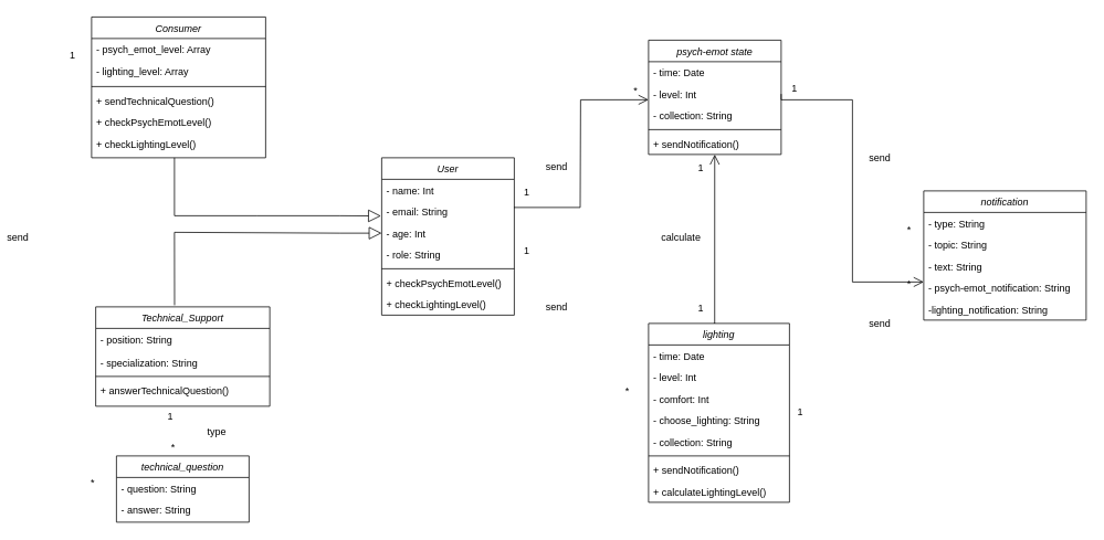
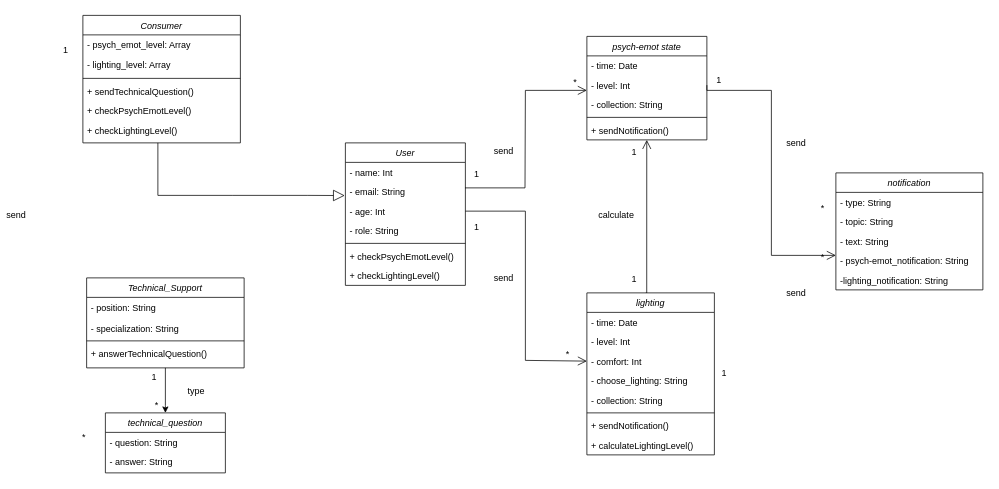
- <mxCell id="42" value="" style="endArrow=block;html=1;rounded=0;endFill=0;endSize=13;entryX=0;entryY=0.5;entryDx=0;entryDy=0;exitX=0.453;exitY=-0.016;exitDx=0;exitDy=0;exitPerimeter=0;" parent="1" source="28" target="5" edge="1"><mxGeometry width="50" height="50" relative="1" as="geometry"><mxPoint x="325" y="440" as="sourcePoint" /><mxPoint x="435" y="280" as="targetPoint" /><Array as="points"><mxPoint x="210" y="280" /><mxPoint x="410" y="281" /></Array></mxGeometry></mxCell>
+ <mxCell id="43" value="" style="endArrow=open;html=1;rounded=0;exitX=1;exitY=0.5;exitDx=0;exitDy=0;entryX=0;entryY=0.5;entryDx=0;entryDy=0;endFill=0;endSize=10;" parent="1" source="5" target="14" edge="1"><mxGeometry width="50" height="50" relative="1" as="geometry"><mxPoint x="630" y="340" as="sourcePoint" /><mxPoint x="700" y="440" as="targetPoint" /><Array as="points"><mxPoint x="700" y="281" /><mxPoint x="700" y="480" /></Array></mxGeometry></mxCell>
+ <mxCell id="36" style="edgeStyle=orthogonalEdgeStyle;rounded=0;orthogonalLoop=1;jettySize=auto;html=1;exitX=0.5;exitY=1;exitDx=0;exitDy=0;entryX=0.5;entryY=0;entryDx=0;entryDy=0;" parent="1" source="28" target="33" edge="1"><mxGeometry relative="1" as="geometry"><Array as="points"><mxPoint x="220" y="540" /><mxPoint x="220" y="540" /></Array></mxGeometry></mxCell>
